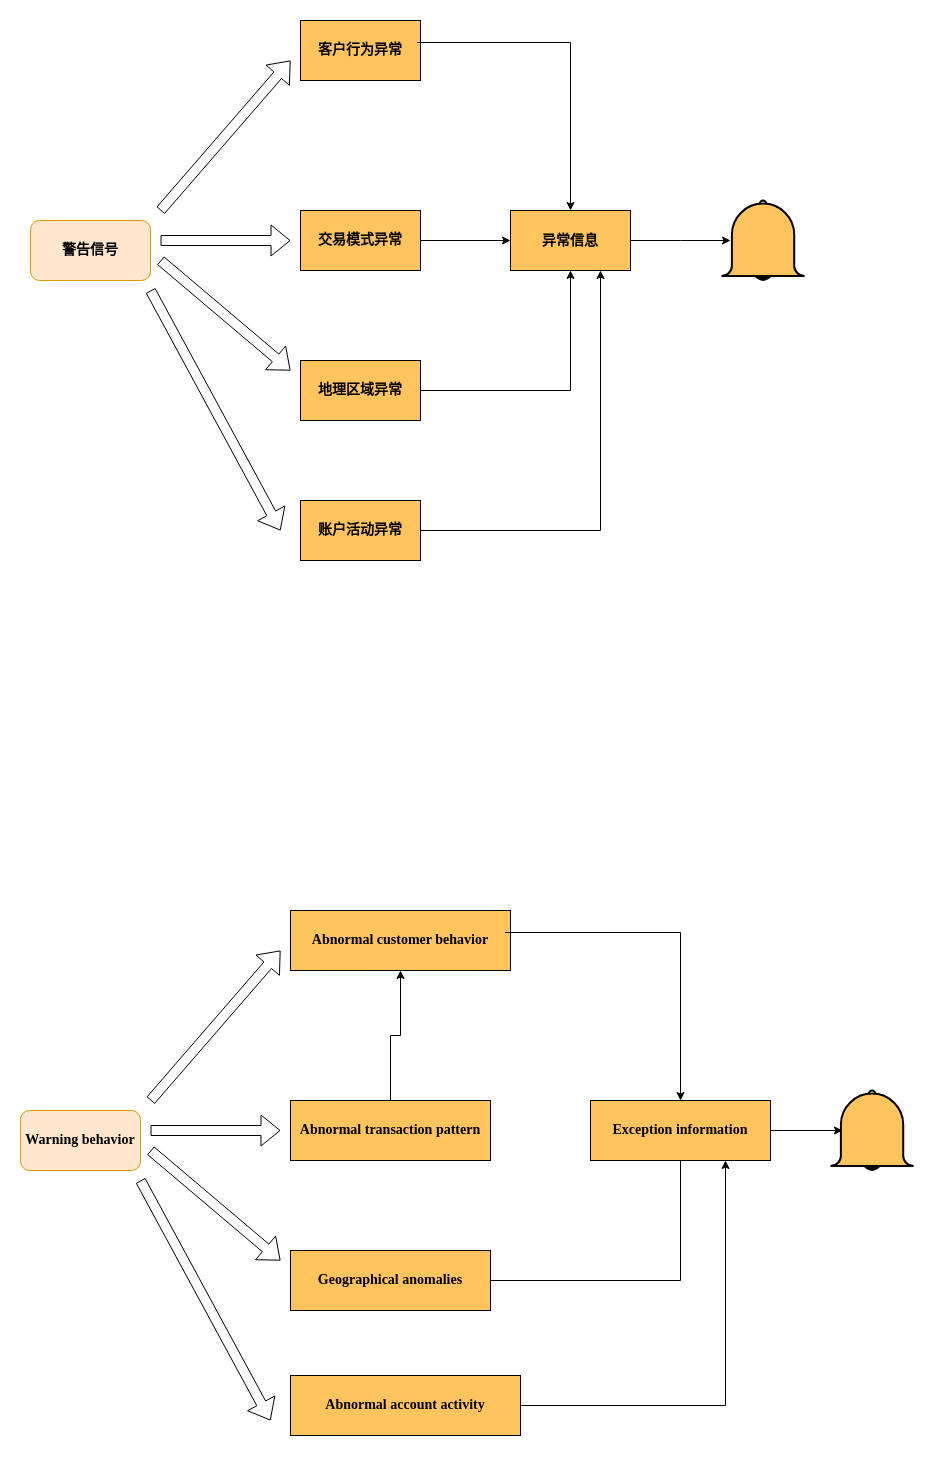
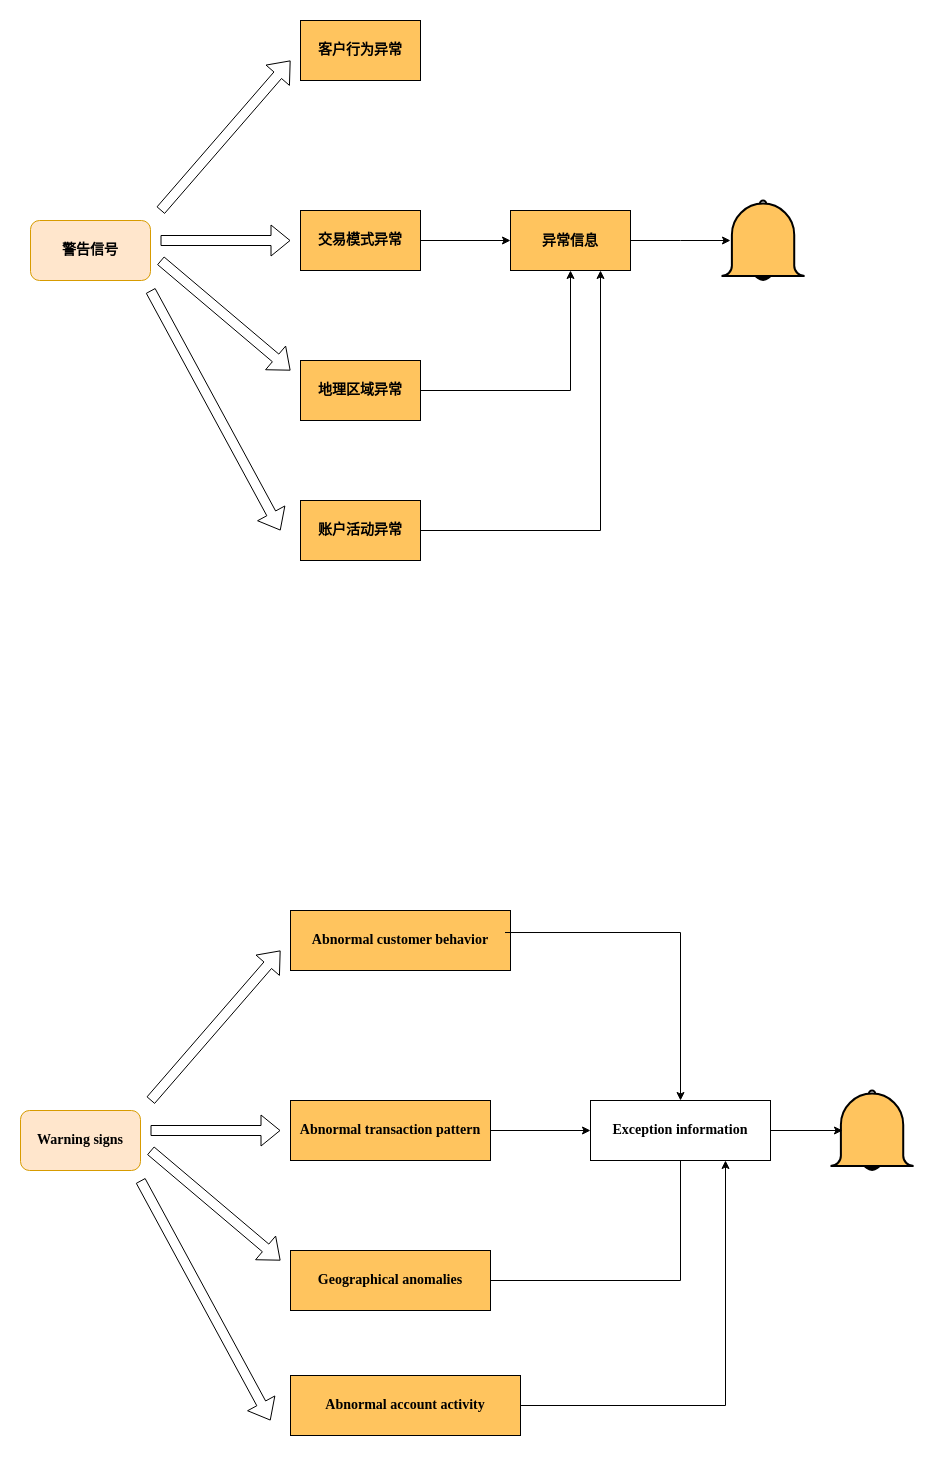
- <mxCell id="31" value="" style="edgeStyle=orthogonalEdgeStyle;rounded=0;orthogonalLoop=1;jettySize=auto;html=1;exitX=0.975;exitY=0.367;exitDx=0;exitDy=0;exitPerimeter=0;" edge="1" parent="1" source="18" target="28"><mxGeometry relative="1" as="geometry"><mxPoint x="430" y="250" as="sourcePoint" /><mxPoint x="510" y="250" as="targetPoint" /></mxGeometry></mxCell>
- <mxCell id="3" value="" style="edgeStyle=orthogonalEdgeStyle;rounded=0;orthogonalLoop=1;jettySize=auto;html=1;" edge="1" parent="1" source="4" target="2"><mxGeometry relative="1" as="geometry" /></mxCell>
+ <mxCell id="3" value="" style="edgeStyle=orthogonalEdgeStyle;rounded=0;orthogonalLoop=1;jettySize=auto;html=1;" edge="1" parent="1" source="4" target="12"><mxGeometry relative="1" as="geometry" /></mxCell>
- <mxCell id="12" value="&lt;div style=&quot;text-align: justify;&quot;&gt;&lt;p style=&quot;margin: 0pt 0pt 0.0pt;&quot; class=&quot;MsoNormal&quot;&gt;&lt;font face=&quot;宋体&quot;&gt;&lt;span style=&quot;font-size: 14px;&quot;&gt;&lt;b&gt;Exception information&lt;/b&gt;&lt;/span&gt;&lt;/font&gt;&lt;/p&gt;&lt;/div&gt;&lt;p style=&quot;margin: 0pt 0pt 0.0pt; text-align: justify; font-family: Calibri; font-size: 10.5pt;&quot; class=&quot;MsoNormal&quot;&gt;&lt;/p&gt;&lt;p style=&quot;margin: 0pt 0pt 0.0pt; text-align: justify; font-family: Calibri; font-size: 10.5pt;&quot; class=&quot;MsoNormal&quot;&gt;&lt;/p&gt;" style="rounded=0;whiteSpace=wrap;html=1;fillColor=#ffc45e;" vertex="1" parent="1"><mxGeometry x="590" y="1100" width="180" height="60" as="geometry" /></mxCell>
+ <mxCell id="12" value="&lt;div style=&quot;text-align: justify;&quot;&gt;&lt;p style=&quot;margin: 0pt 0pt 0.0pt;&quot; class=&quot;MsoNormal&quot;&gt;&lt;font face=&quot;宋体&quot;&gt;&lt;span style=&quot;font-size: 14px;&quot;&gt;&lt;b&gt;Exception information&lt;/b&gt;&lt;/span&gt;&lt;/font&gt;&lt;/p&gt;&lt;/div&gt;&lt;p style=&quot;margin: 0pt 0pt 0.0pt; text-align: justify; font-family: Calibri; font-size: 10.5pt;&quot; class=&quot;MsoNormal&quot;&gt;&lt;/p&gt;&lt;p style=&quot;margin: 0pt 0pt 0.0pt; text-align: justify; font-family: Calibri; font-size: 10.5pt;&quot; class=&quot;MsoNormal&quot;&gt;&lt;/p&gt;" style="rounded=0;whiteSpace=wrap;html=1;fillColor=#ffffff;" vertex="1" parent="1"><mxGeometry x="590" y="1100" width="180" height="60" as="geometry" /></mxCell>
- <mxCell id="7" value="&lt;b style=&quot;border-color: var(--border-color); font-family: Calibri; font-size: 14px; text-align: justify;&quot;&gt;&lt;font style=&quot;border-color: var(--border-color);&quot; face=&quot;宋体&quot;&gt;Warning behavior&lt;/font&gt;&lt;/b&gt;" style="rounded=1;whiteSpace=wrap;html=1;fillColor=#ffe6cc;strokeColor=#d79b00;" vertex="1" parent="1"><mxGeometry x="20" y="1110" width="120" height="60" as="geometry" /></mxCell>
+ <mxCell id="7" value="&lt;b style=&quot;border-color: var(--border-color); font-family: Calibri; font-size: 14px; text-align: justify;&quot;&gt;&lt;font style=&quot;border-color: var(--border-color);&quot; face=&quot;宋体&quot;&gt;Warning signs&lt;/font&gt;&lt;/b&gt;" style="rounded=1;whiteSpace=wrap;html=1;fillColor=#ffe6cc;strokeColor=#d79b00;" vertex="1" parent="1"><mxGeometry x="20" y="1110" width="120" height="60" as="geometry" /></mxCell>
